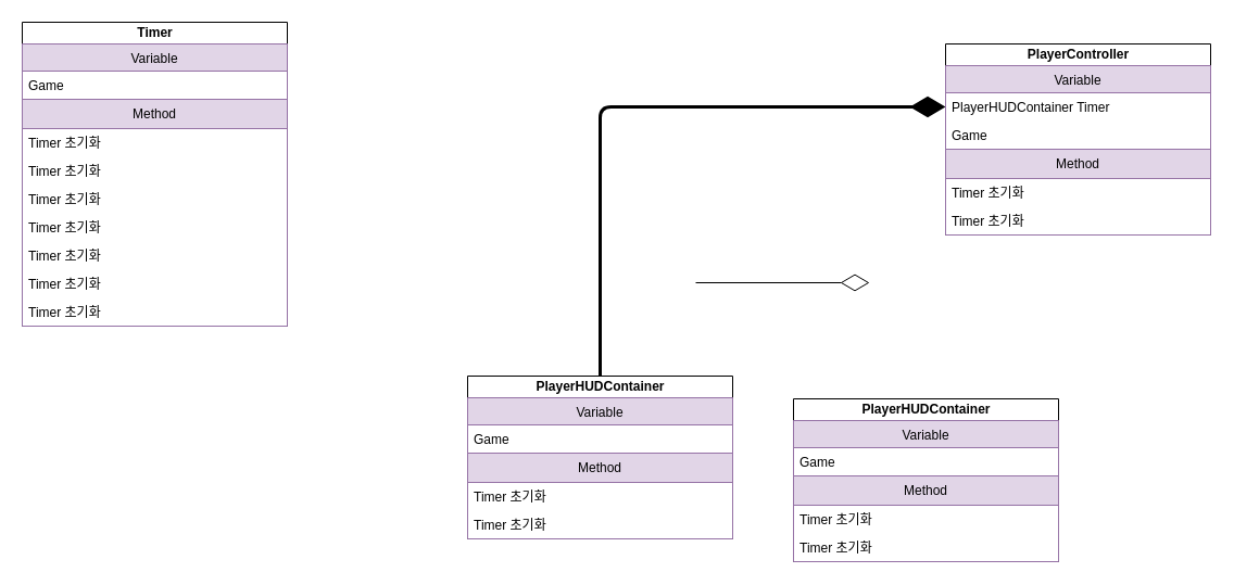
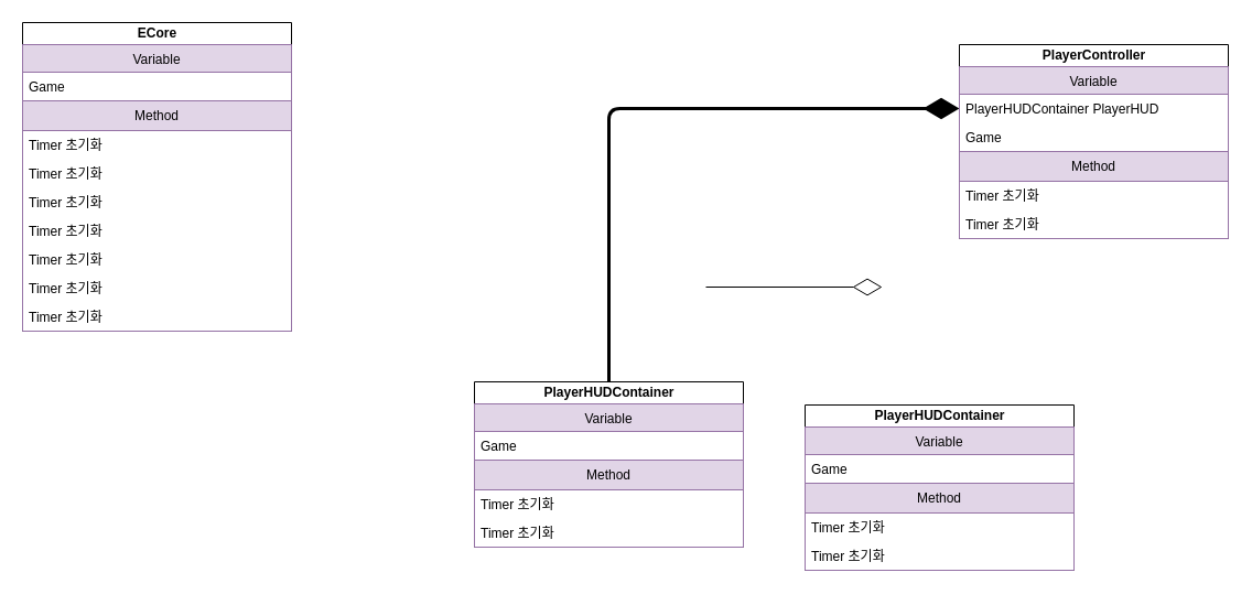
- <mxCell id="17" value="Timer" style="swimlane;html=1;childLayout=stackLayout;resizeParent=1;resizeParentMax=0;horizontal=1;startSize=20;horizontalStack=0;" parent="1" vertex="1"><mxGeometry x="20" y="20" width="244" height="280" as="geometry" /></mxCell>
+ <mxCell id="17" value="ECore" style="swimlane;html=1;childLayout=stackLayout;resizeParent=1;resizeParentMax=0;horizontal=1;startSize=20;horizontalStack=0;" parent="1" vertex="1"><mxGeometry x="20" y="20" width="244" height="280" as="geometry" /></mxCell>
- <mxCell id="12" value="PlayerHUDContainer Timer" style="text;strokeColor=none;fillColor=none;align=left;verticalAlign=top;spacingLeft=4;spacingRight=4;overflow=hidden;rotatable=0;points=[[0,0.5],[1,0.5]];portConstraint=eastwest;" parent="11" vertex="1"><mxGeometry y="25" width="244" height="26" as="geometry" /></mxCell>
+ <mxCell id="12" value="PlayerHUDContainer PlayerHUD" style="text;strokeColor=none;fillColor=none;align=left;verticalAlign=top;spacingLeft=4;spacingRight=4;overflow=hidden;rotatable=0;points=[[0,0.5],[1,0.5]];portConstraint=eastwest;" parent="11" vertex="1"><mxGeometry y="25" width="244" height="26" as="geometry" /></mxCell>
